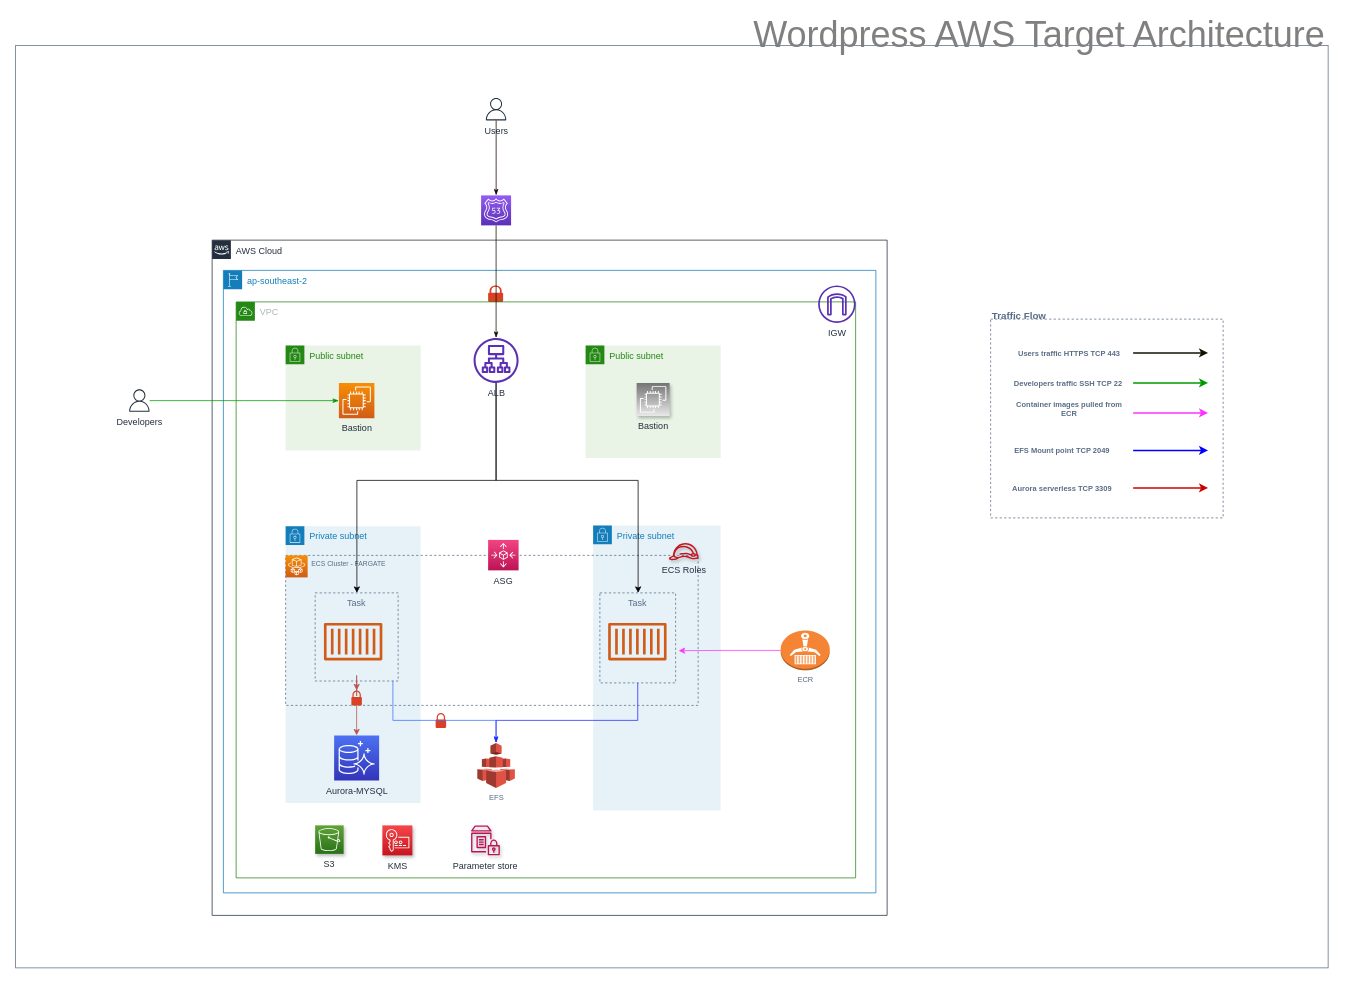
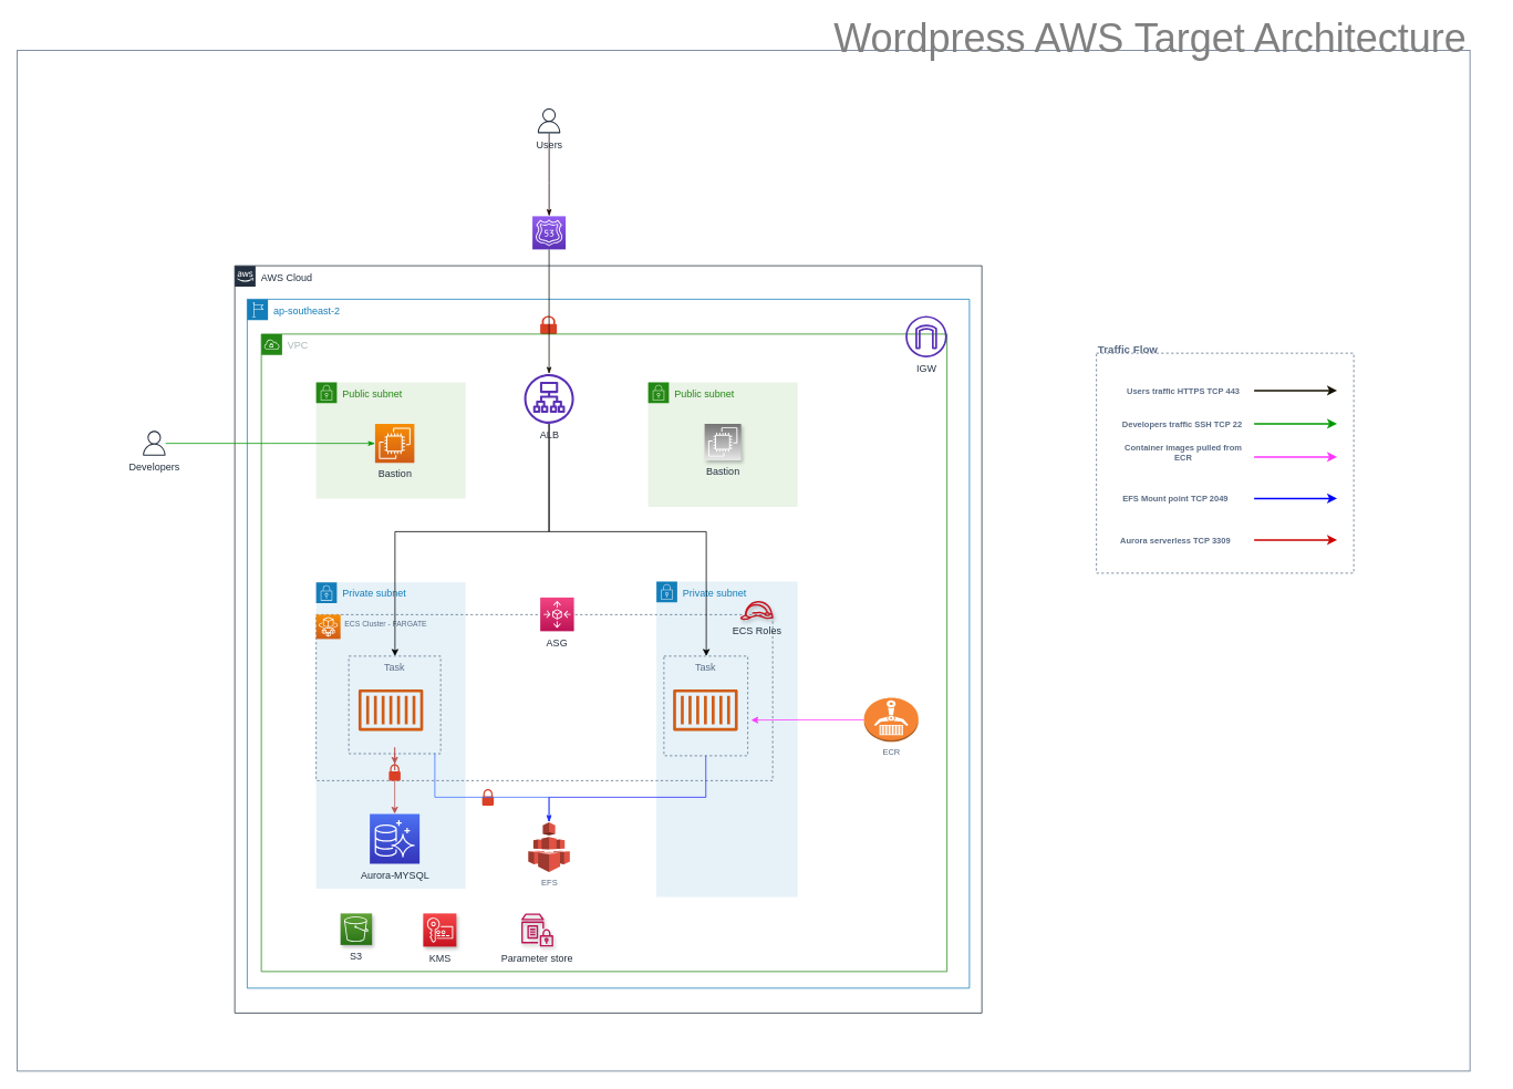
- <mxCell id="41" value="S3" style="outlineConnect=0;fontColor=#232F3E;gradientColor=#60A337;gradientDirection=north;fillColor=#277116;strokeColor=#ffffff;dashed=0;verticalLabelPosition=bottom;verticalAlign=top;align=center;html=1;fontSize=12;fontStyle=0;aspect=fixed;shape=mxgraph.aws4.resourceIcon;resIcon=mxgraph.aws4.s3;shadow=1;sketch=0;" vertex="1" parent="1"><mxGeometry x="419.37" y="1100" width="38" height="38" as="geometry" /></mxCell>
+ <mxCell id="41" value="S3" style="outlineConnect=0;fontColor=#232F3E;gradientColor=#60A337;gradientDirection=north;fillColor=#277116;strokeColor=#ffffff;dashed=0;verticalLabelPosition=bottom;verticalAlign=top;align=center;html=1;fontSize=12;fontStyle=0;aspect=fixed;shape=mxgraph.aws4.resourceIcon;resIcon=mxgraph.aws4.s3;shadow=1;sketch=0;" vertex="1" parent="1"><mxGeometry x="409.37" y="1100" width="38" height="38" as="geometry" /></mxCell>
